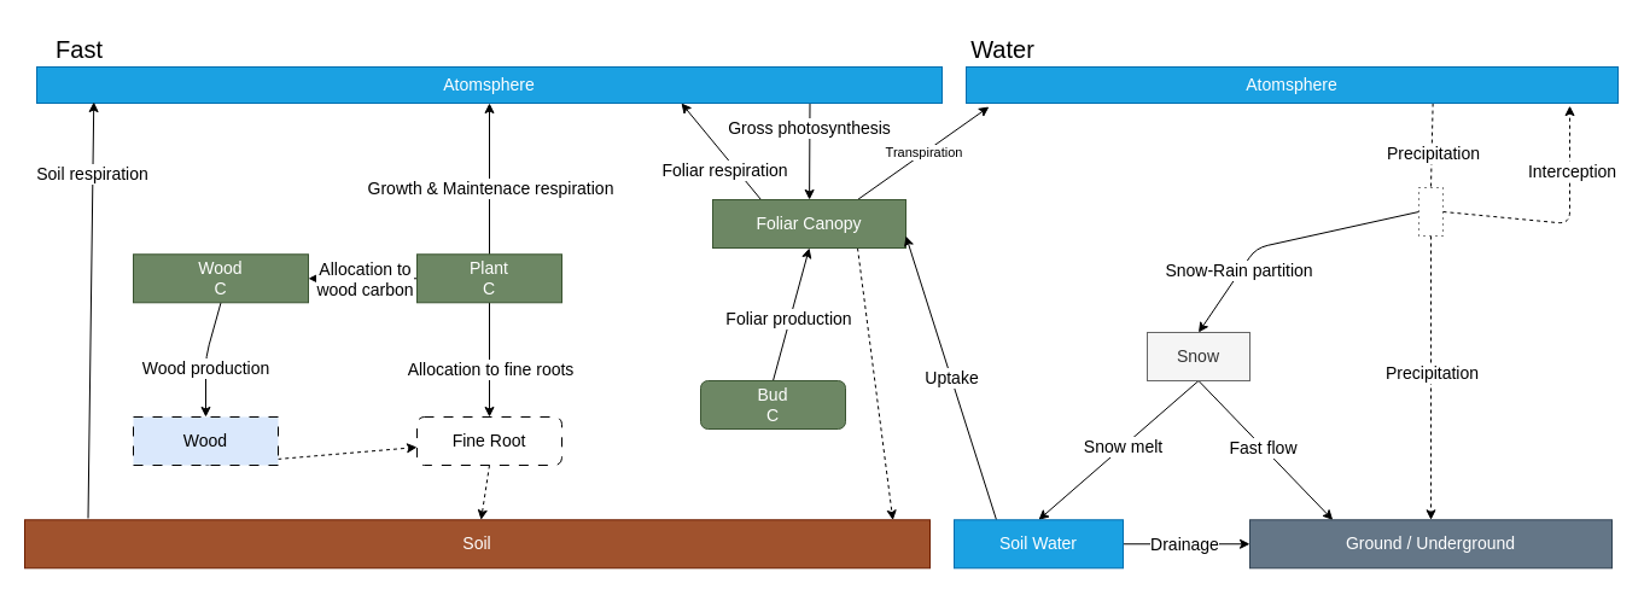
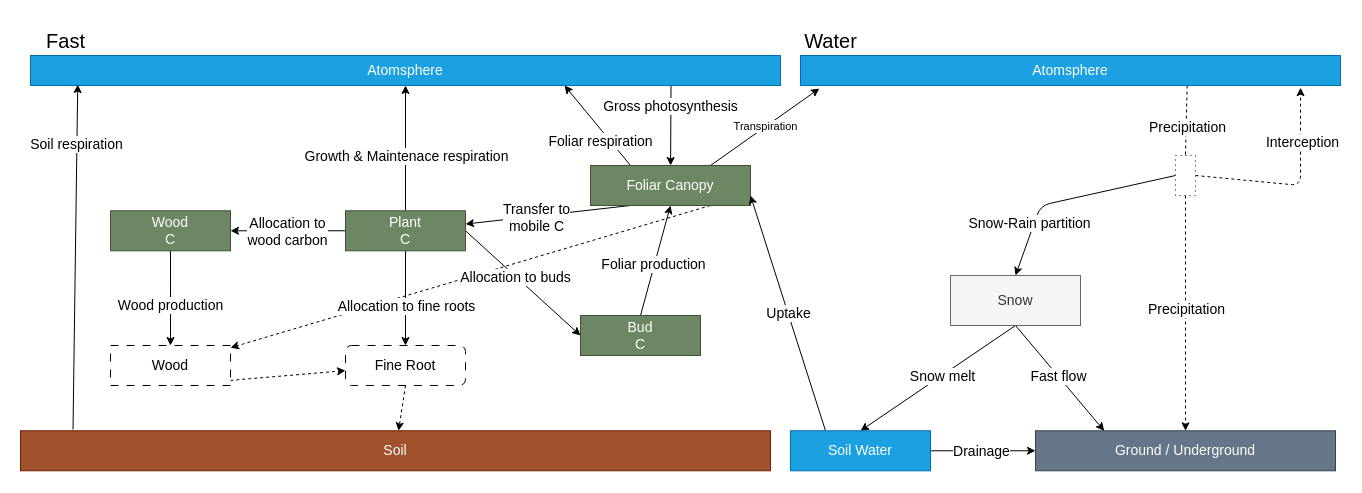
+ <mxCell id="4" style="edgeStyle=none;html=1;exitX=0.25;exitY=1;exitDx=0;exitDy=0;fontSize=14;" parent="1" source="8" target="17" edge="1"><mxGeometry relative="1" as="geometry" /></mxCell>
+ <mxCell id="5" value="Transfer to &lt;br&gt;mobile C" style="edgeLabel;html=1;align=center;verticalAlign=middle;resizable=0;points=[];fontSize=14;" parent="4" vertex="1" connectable="0"><mxGeometry x="0.146" y="1" relative="1" as="geometry"><mxPoint as="offset" /></mxGeometry></mxCell>
- <mxCell id="28" value="Wood&lt;br style=&quot;font-size: 14px;&quot;&gt;C" style="whiteSpace=wrap;html=1;fillColor=#6d8764;fontColor=#ffffff;strokeColor=#3A5431;fontSize=14;" parent="1" vertex="1"><mxGeometry x="110" y="210.28" width="145" height="40" as="geometry" /></mxCell>
+ <mxCell id="28" value="Wood&lt;br style=&quot;font-size: 14px;&quot;&gt;C" style="whiteSpace=wrap;html=1;fillColor=#6d8764;fontColor=#ffffff;strokeColor=#3A5431;fontSize=14;" parent="1" vertex="1"><mxGeometry x="110" y="210.28" width="120" height="40" as="geometry" /></mxCell>
+ <mxCell id="15" style="edgeStyle=none;html=1;exitX=1;exitY=0.5;exitDx=0;exitDy=0;entryX=0;entryY=0.5;entryDx=0;entryDy=0;fontSize=14;" parent="1" source="17" target="20" edge="1"><mxGeometry relative="1" as="geometry"><mxPoint x="560" y="300.28" as="targetPoint" /></mxGeometry></mxCell>
+ <mxCell id="16" value="Allocation to buds" style="edgeLabel;html=1;align=center;verticalAlign=middle;resizable=0;points=[];fontSize=14;" parent="15" vertex="1" connectable="0"><mxGeometry x="-0.12" y="-1" relative="1" as="geometry"><mxPoint as="offset" /></mxGeometry></mxCell>
- <mxCell id="41" value="Snow" style="whiteSpace=wrap;html=1;fillColor=#f5f5f5;strokeColor=#666666;fontColor=#333333;fontSize=14;" parent="1" vertex="1"><mxGeometry x="950" y="275" width="85" height="40" as="geometry" /></mxCell>
+ <mxCell id="41" value="Snow" style="whiteSpace=wrap;html=1;fillColor=#f5f5f5;strokeColor=#666666;fontColor=#333333;fontSize=14;" parent="1" vertex="1"><mxGeometry x="950" y="275" width="130" height="50" as="geometry" /></mxCell>
- <mxCell id="6" style="edgeStyle=none;html=1;exitX=0.75;exitY=1;exitDx=0;exitDy=0;entryX=0.959;entryY=0.006;entryDx=0;entryDy=0;entryPerimeter=0;dashed=1;fontSize=14;" parent="1" source="8" target="33" edge="1"><mxGeometry relative="1" as="geometry" /></mxCell>
+ <mxCell id="6" style="edgeStyle=none;html=1;exitX=0.75;exitY=1;exitDx=0;exitDy=0;dashed=1;fontSize=14;" parent="1" source="8" target="30" edge="1"><mxGeometry relative="1" as="geometry" /></mxCell>
- <mxCell id="20" value="Bud&lt;br style=&quot;font-size: 14px;&quot;&gt;C" style="whiteSpace=wrap;html=1;fillColor=#6d8764;fontColor=#ffffff;strokeColor=#3A5431;fontSize=14;rounded=1;" parent="1" vertex="1"><mxGeometry x="580" y="315" width="120" height="40" as="geometry" /></mxCell>
+ <mxCell id="20" value="Bud&lt;br style=&quot;font-size: 14px;&quot;&gt;C" style="whiteSpace=wrap;html=1;fillColor=#6d8764;fontColor=#ffffff;strokeColor=#3A5431;fontSize=14;" parent="1" vertex="1"><mxGeometry x="580" y="315" width="120" height="40" as="geometry" /></mxCell>
- <mxCell id="30" value="Wood" style="whiteSpace=wrap;html=1;dashed=1;dashPattern=8 8;fontSize=14;fillColor=#dae8fc;" parent="1" vertex="1"><mxGeometry x="110" y="345" width="120" height="40" as="geometry" /></mxCell>
+ <mxCell id="30" value="Wood" style="whiteSpace=wrap;html=1;dashed=1;dashPattern=8 8;fontSize=14;" parent="1" vertex="1"><mxGeometry x="110" y="345" width="120" height="40" as="geometry" /></mxCell>
